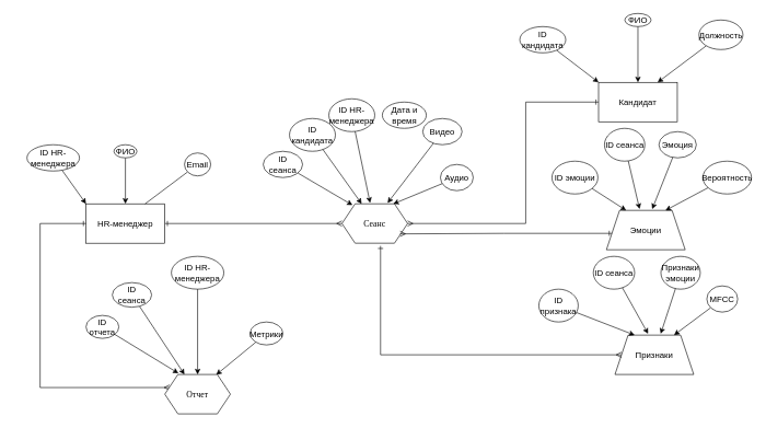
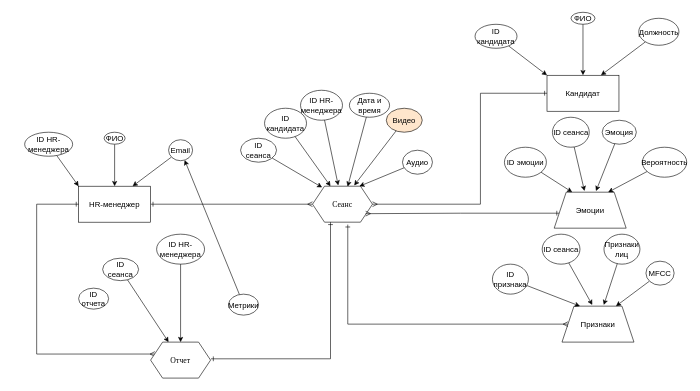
- <mxCell id="9" value="&lt;div&gt;Видео&lt;/div&gt;" style="ellipse;whiteSpace=wrap;html=1;fontSize=13;" parent="3" vertex="1"><mxGeometry x="243" y="30" width="60" height="40" as="geometry" /></mxCell>
+ <mxCell id="9" value="&lt;div&gt;Видео&lt;/div&gt;" style="ellipse;whiteSpace=wrap;html=1;fontSize=13;fillColor=#ffe6cc;" parent="3" vertex="1"><mxGeometry x="243" y="30" width="60" height="40" as="geometry" /></mxCell>
+ <mxCell id="13" style="rounded=0;orthogonalLoop=1;jettySize=auto;html=1;entryX=0.586;entryY=0.01;entryDx=0;entryDy=0;entryPerimeter=0;fontSize=13;" parent="3" source="8" target="4" edge="1"><mxGeometry relative="1" as="geometry" /></mxCell>
- <mxCell id="51" style="rounded=0;orthogonalLoop=1;jettySize=auto;html=1;entryX=0.75;entryY=0;entryDx=0;entryDy=0;fontSize=13;endArrow=none;" parent="45" source="52" target="46" edge="1"><mxGeometry relative="1" as="geometry" /></mxCell>
+ <mxCell id="51" style="rounded=0;orthogonalLoop=1;jettySize=auto;html=1;entryX=0.75;entryY=0;entryDx=0;entryDy=0;fontSize=13;" parent="45" source="52" target="46" edge="1"><mxGeometry relative="1" as="geometry" /></mxCell>
- <mxCell id="40" value="&lt;div&gt;Признаки эмоции&lt;/div&gt;" style="ellipse;whiteSpace=wrap;html=1;fontSize=13;" parent="35" vertex="1"><mxGeometry x="186" width="60" height="50" as="geometry" /></mxCell>
+ <mxCell id="40" value="&lt;div&gt;Признаки лиц&lt;/div&gt;" style="ellipse;whiteSpace=wrap;html=1;fontSize=13;" parent="35" vertex="1"><mxGeometry x="186" width="60" height="50" as="geometry" /></mxCell>
- <mxCell id="59" style="rounded=0;orthogonalLoop=1;jettySize=auto;html=1;entryX=0.208;entryY=-0.031;entryDx=0;entryDy=0;entryPerimeter=0;fontSize=13;" parent="58" source="60" target="67" edge="1"><mxGeometry relative="1" as="geometry"><mxPoint x="130" y="150" as="targetPoint" /></mxGeometry></mxCell>
- <mxCell id="63" style="rounded=0;orthogonalLoop=1;jettySize=auto;html=1;entryX=0.783;entryY=0.007;entryDx=0;entryDy=0;entryPerimeter=0;fontSize=13;" parent="58" source="64" target="67" edge="1"><mxGeometry relative="1" as="geometry"><mxPoint x="190" y="150" as="targetPoint" /></mxGeometry></mxCell>
+ <mxCell id="63" style="rounded=0;orthogonalLoop=1;jettySize=auto;html=1;fontSize=13;" parent="58" source="64" target="52" edge="1"><mxGeometry relative="1" as="geometry"><mxPoint x="190" y="150" as="targetPoint" /></mxGeometry></mxCell>
+ <mxCell id="53" style="edgeStyle=orthogonalEdgeStyle;rounded=0;orthogonalLoop=1;jettySize=auto;html=1;entryX=1.006;entryY=0.464;entryDx=0;entryDy=0;endArrow=ERone;endFill=0;startArrow=ERone;startFill=0;entryPerimeter=0;fontSize=13;" parent="1" source="4" target="67" edge="1"><mxGeometry relative="1" as="geometry"><Array as="points"><mxPoint x="550" y="598" /></Array><mxPoint x="226.5" y="640" as="targetPoint" /></mxGeometry></mxCell>
